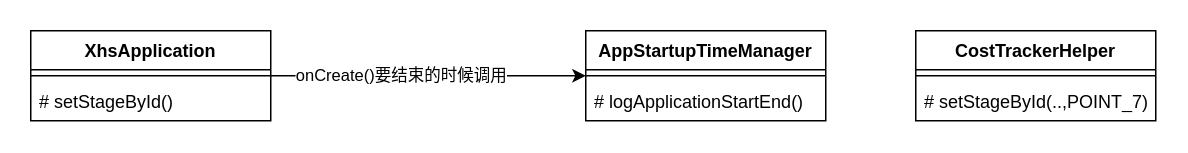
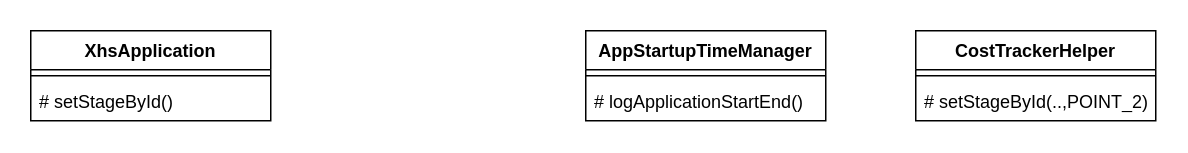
- <mxCell id="2" value="" style="edgeStyle=orthogonalEdgeStyle;rounded=0;orthogonalLoop=1;jettySize=auto;html=1;" edge="1" parent="1" source="4" target="7"><mxGeometry relative="1" as="geometry" /></mxCell>
- <mxCell id="3" value="onCreate()要结束的时候调用" style="edgeLabel;html=1;align=center;verticalAlign=middle;resizable=0;points=[];" vertex="1" connectable="0" parent="2"><mxGeometry x="-0.185" y="2" relative="1" as="geometry"><mxPoint y="1" as="offset" /></mxGeometry></mxCell>
- <mxCell id="12" value="# setStageById(..,POINT_7)" style="text;strokeColor=none;fillColor=none;align=left;verticalAlign=top;spacingLeft=4;spacingRight=4;overflow=hidden;rotatable=0;points=[[0,0.5],[1,0.5]];portConstraint=eastwest;whiteSpace=wrap;html=1;" vertex="1" parent="10"><mxGeometry y="34" width="160" height="26" as="geometry" /></mxCell>
+ <mxCell id="12" value="# setStageById(..,POINT_2)" style="text;strokeColor=none;fillColor=none;align=left;verticalAlign=top;spacingLeft=4;spacingRight=4;overflow=hidden;rotatable=0;points=[[0,0.5],[1,0.5]];portConstraint=eastwest;whiteSpace=wrap;html=1;" vertex="1" parent="10"><mxGeometry y="34" width="160" height="26" as="geometry" /></mxCell>
